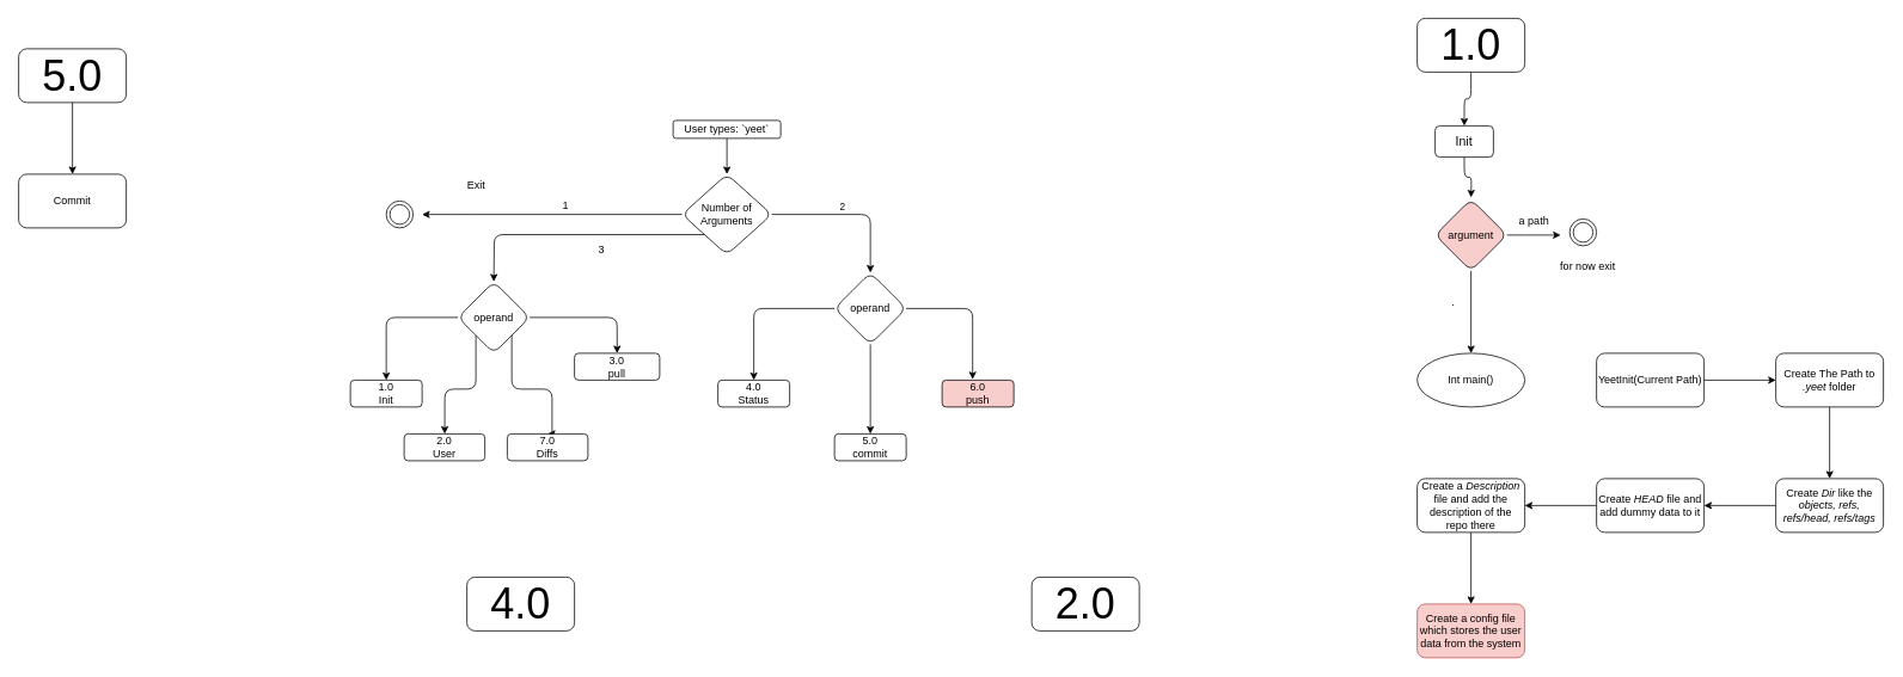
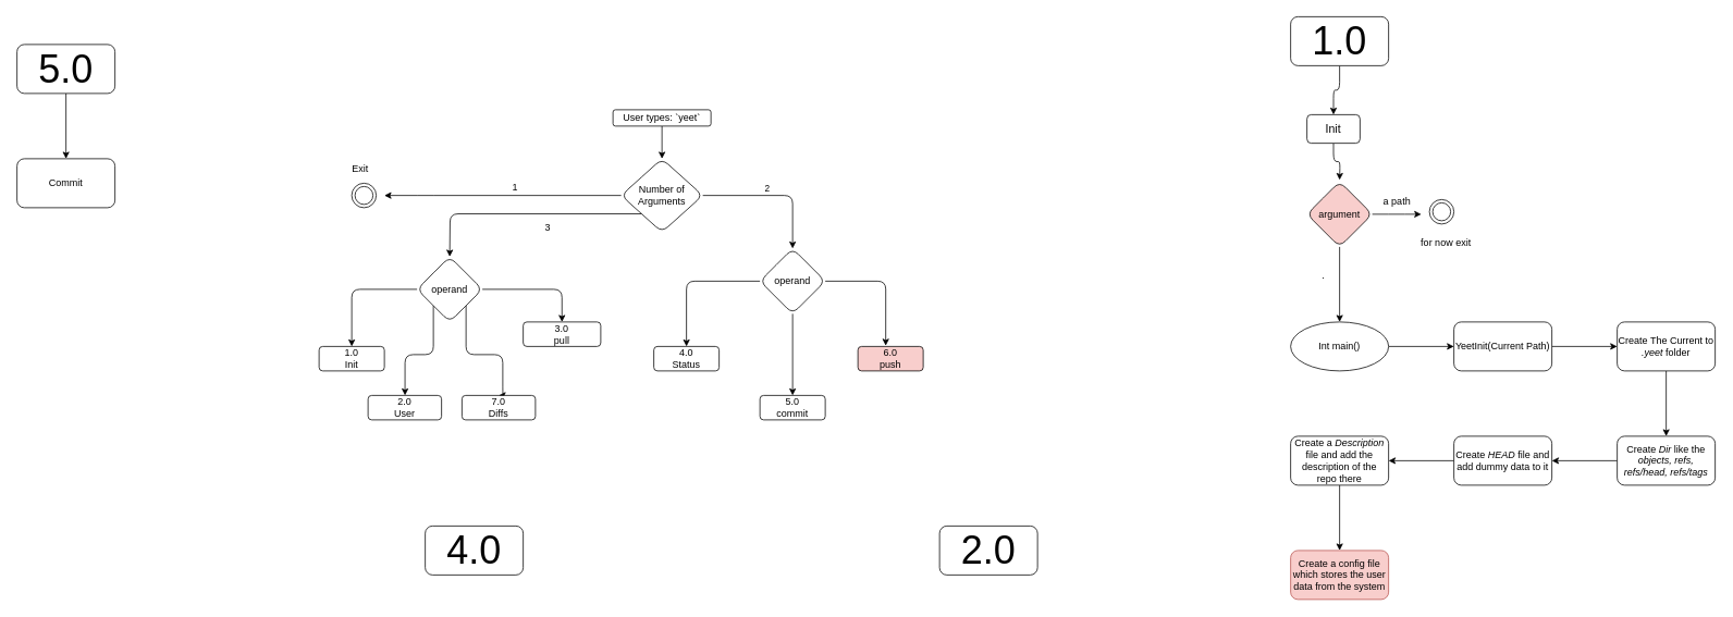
- <mxCell id="11" value="Exit" style="text;html=1;align=center;verticalAlign=middle;resizable=0;points=[];autosize=1;strokeColor=none;fillColor=none;labelBackgroundColor=none;rounded=1;" vertex="1" parent="1"><mxGeometry x="510" y="192" width="40" height="30" as="geometry" /></mxCell>
+ <mxCell id="11" value="Exit" style="text;html=1;align=center;verticalAlign=middle;resizable=0;points=[];autosize=1;strokeColor=none;fillColor=none;labelBackgroundColor=none;rounded=1;" vertex="1" parent="1"><mxGeometry x="420" y="192" width="40" height="30" as="geometry" /></mxCell>
+ <mxCell id="33" value="" style="edgeStyle=orthogonalEdgeStyle;rounded=1;orthogonalLoop=1;jettySize=auto;html=1;" edge="1" parent="1" source="34" target="36"><mxGeometry relative="1" as="geometry" /></mxCell>
- <mxCell id="38" value="Create The Path to &lt;i&gt;.yeet&lt;/i&gt; folder" style="whiteSpace=wrap;html=1;labelBackgroundColor=none;rounded=1;" vertex="1" parent="1"><mxGeometry x="1980" y="394" width="120" height="60" as="geometry" /></mxCell>
+ <mxCell id="38" value="Create The Current to &lt;i&gt;.yeet&lt;/i&gt; folder" style="whiteSpace=wrap;html=1;labelBackgroundColor=none;rounded=1;" vertex="1" parent="1"><mxGeometry x="1980" y="394" width="120" height="60" as="geometry" /></mxCell>
